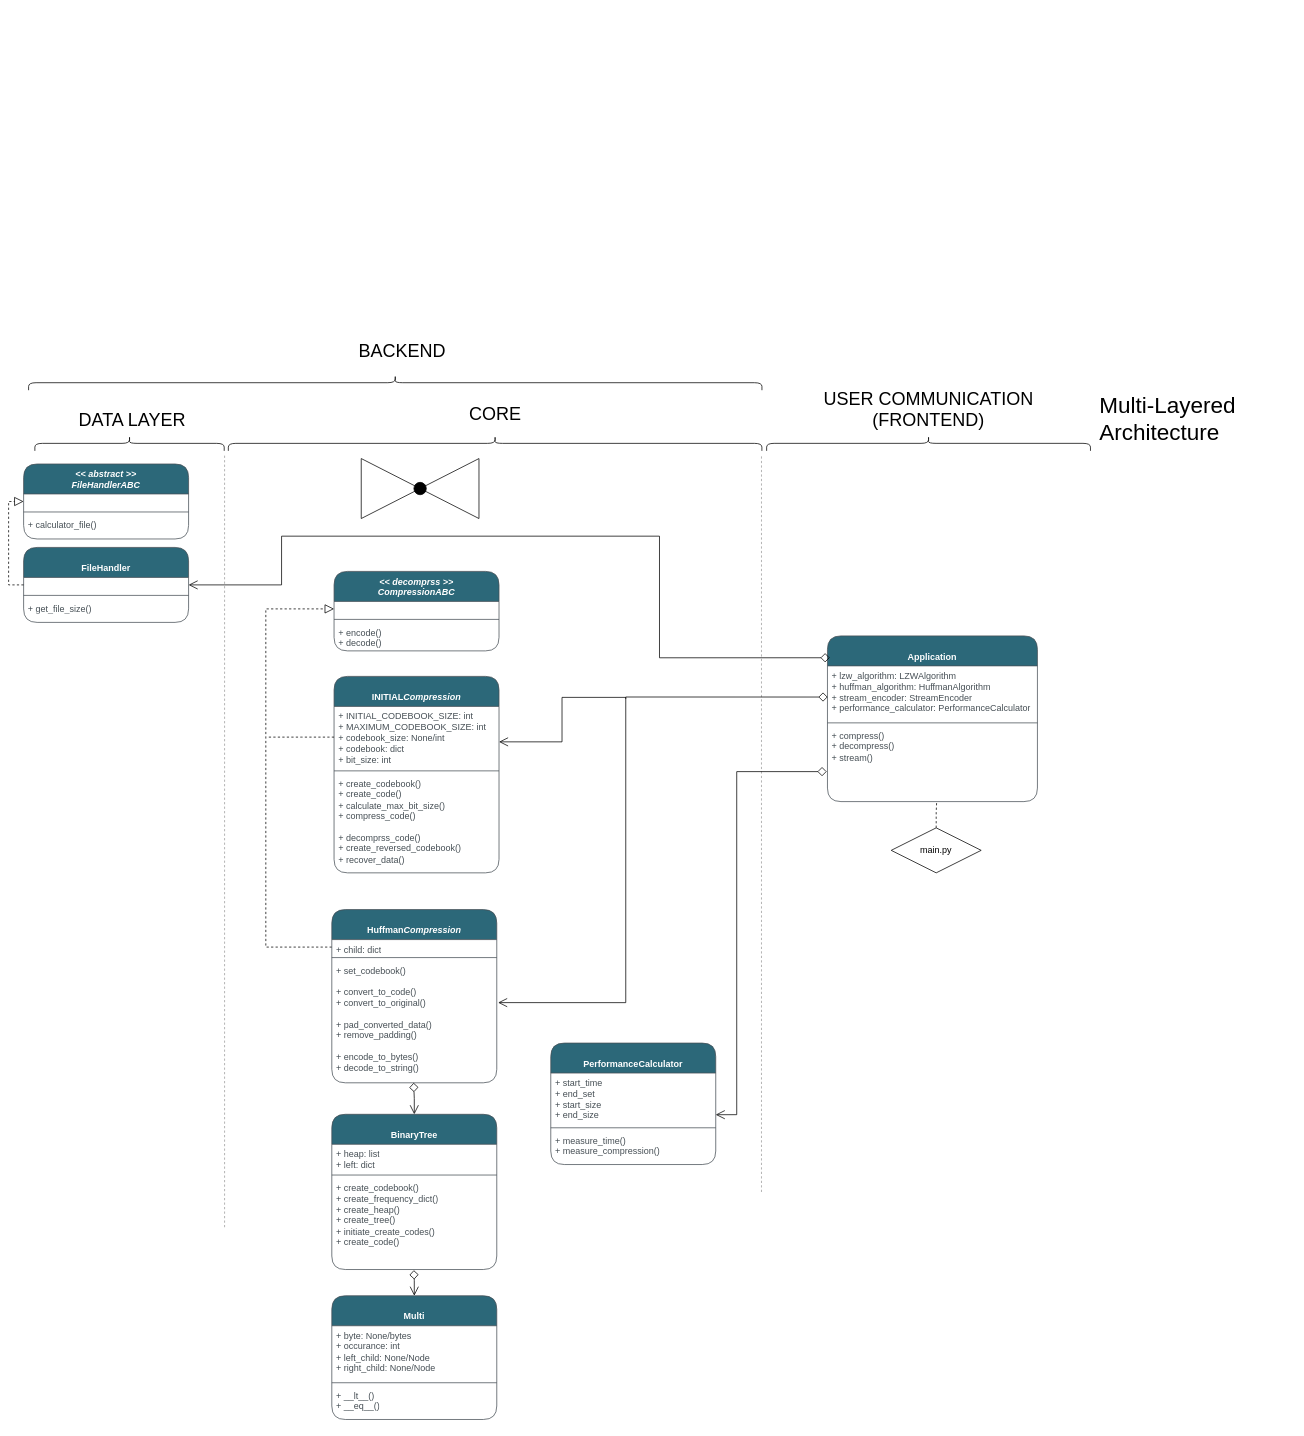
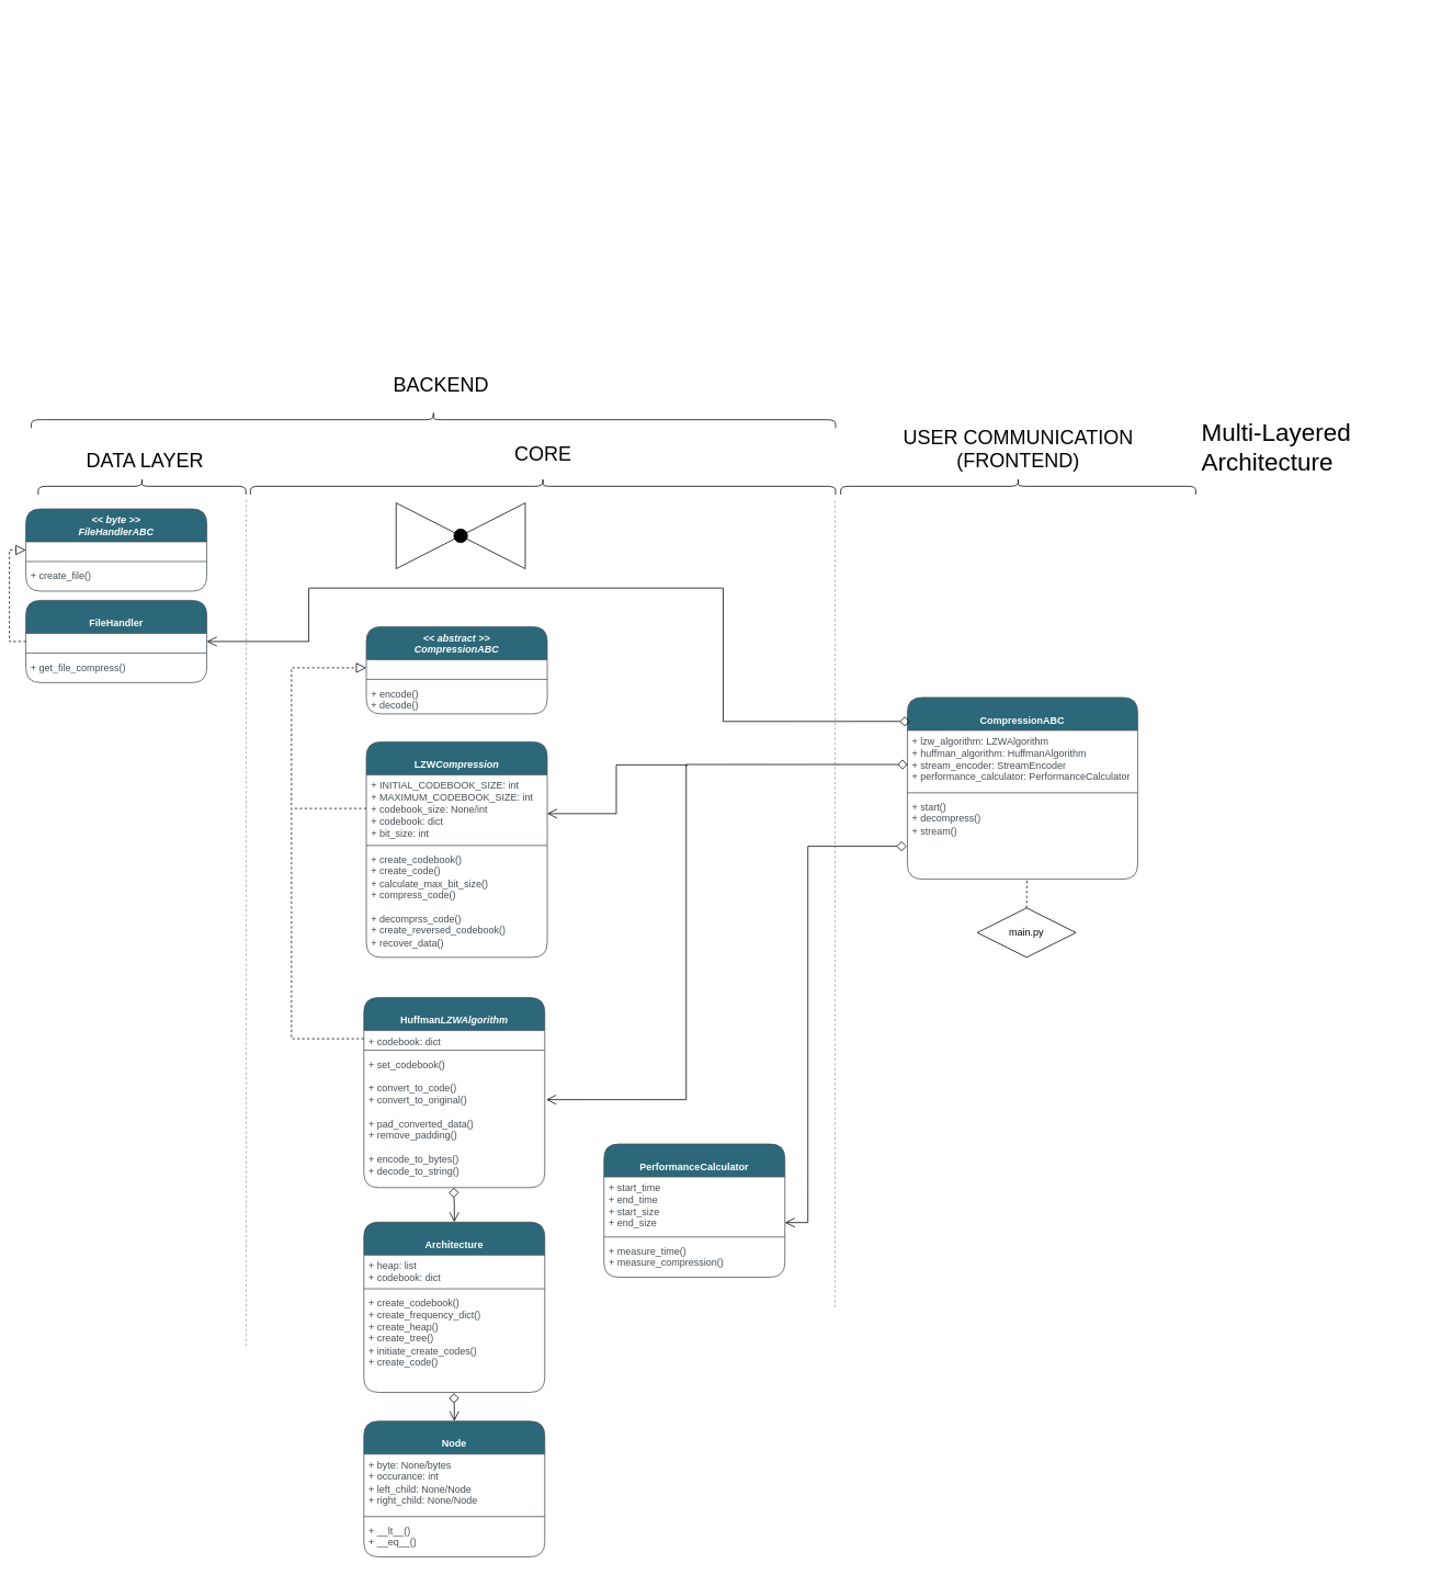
- <mxCell id="45" value="Multi-Layered&#10;Architecture" style="text;whiteSpace=wrap;fontSize=30;" parent="1" vertex="1"><mxGeometry x="1453" y="514.88" width="253" height="90.75" as="geometry" /></mxCell>
+ <mxCell id="45" value="Multi-Layered&#10;Architecture" style="text;whiteSpace=wrap;fontSize=30;" parent="1" vertex="1"><mxGeometry x="1448" y="499.88" width="253" height="90.75" as="geometry" /></mxCell>
- <mxCell id="46" value="&lt;i style=&quot;border-color: var(--border-color);&quot;&gt;&amp;lt;&amp;lt; abstract &amp;gt;&amp;gt;&lt;/i&gt;&lt;br&gt;&lt;i&gt;FileHandlerABC&lt;/i&gt;" style="swimlane;fontStyle=1;align=center;verticalAlign=top;childLayout=stackLayout;horizontal=1;startSize=40;horizontalStack=0;resizeParent=1;resizeParentMax=0;resizeLast=0;collapsible=1;marginBottom=0;whiteSpace=wrap;html=1;strokeColor=#464F55;fontColor=#FFFFFF;fillColor=#2C6879;rounded=1;labelBackgroundColor=none;" parent="1" vertex="1"><mxGeometry x="20" y="617.75" width="220" height="100" as="geometry"><mxRectangle x="299" y="276" width="120" height="40" as="alternateBounds" /></mxGeometry></mxCell>
+ <mxCell id="46" value="&lt;i style=&quot;border-color: var(--border-color);&quot;&gt;&amp;lt;&amp;lt; byte &amp;gt;&amp;gt;&lt;/i&gt;&lt;br&gt;&lt;i&gt;FileHandlerABC&lt;/i&gt;" style="swimlane;fontStyle=1;align=center;verticalAlign=top;childLayout=stackLayout;horizontal=1;startSize=40;horizontalStack=0;resizeParent=1;resizeParentMax=0;resizeLast=0;collapsible=1;marginBottom=0;whiteSpace=wrap;html=1;strokeColor=#464F55;fontColor=#FFFFFF;fillColor=#2C6879;rounded=1;labelBackgroundColor=none;" parent="1" vertex="1"><mxGeometry x="20" y="617.75" width="220" height="100" as="geometry"><mxRectangle x="299" y="276" width="120" height="40" as="alternateBounds" /></mxGeometry></mxCell>
- <mxCell id="49" value="+ calculator_file()" style="text;strokeColor=none;fillColor=none;align=left;verticalAlign=top;spacingLeft=4;spacingRight=4;overflow=hidden;rotatable=0;points=[[0,0.5],[1,0.5]];portConstraint=eastwest;whiteSpace=wrap;html=1;fontColor=#464F55;rounded=1;labelBackgroundColor=none;" parent="46" vertex="1"><mxGeometry y="68" width="220" height="32" as="geometry" /></mxCell>
+ <mxCell id="49" value="+ create_file()" style="text;strokeColor=none;fillColor=none;align=left;verticalAlign=top;spacingLeft=4;spacingRight=4;overflow=hidden;rotatable=0;points=[[0,0.5],[1,0.5]];portConstraint=eastwest;whiteSpace=wrap;html=1;fontColor=#464F55;rounded=1;labelBackgroundColor=none;" parent="46" vertex="1"><mxGeometry y="68" width="220" height="32" as="geometry" /></mxCell>
- <mxCell id="2" value="&lt;i&gt;&amp;lt;&amp;lt; decomprss &amp;gt;&amp;gt;&lt;br&gt;CompressionABC&lt;/i&gt;" style="swimlane;fontStyle=1;align=center;verticalAlign=top;childLayout=stackLayout;horizontal=1;startSize=40;horizontalStack=0;resizeParent=1;resizeParentMax=0;resizeLast=0;collapsible=1;marginBottom=0;whiteSpace=wrap;html=1;strokeColor=#464F55;fontColor=#FFFFFF;fillColor=#2C6879;rounded=1;labelBackgroundColor=none;" parent="1" vertex="1"><mxGeometry x="434" y="761" width="220" height="106" as="geometry"><mxRectangle x="299" y="276" width="120" height="40" as="alternateBounds" /></mxGeometry></mxCell>
+ <mxCell id="2" value="&lt;i&gt;&amp;lt;&amp;lt; abstract &amp;gt;&amp;gt;&lt;br&gt;CompressionABC&lt;/i&gt;" style="swimlane;fontStyle=1;align=center;verticalAlign=top;childLayout=stackLayout;horizontal=1;startSize=40;horizontalStack=0;resizeParent=1;resizeParentMax=0;resizeLast=0;collapsible=1;marginBottom=0;whiteSpace=wrap;html=1;strokeColor=#464F55;fontColor=#FFFFFF;fillColor=#2C6879;rounded=1;labelBackgroundColor=none;" parent="1" vertex="1"><mxGeometry x="434" y="761" width="220" height="106" as="geometry"><mxRectangle x="299" y="276" width="120" height="40" as="alternateBounds" /></mxGeometry></mxCell>
- <mxCell id="22" value="+ get_file_size()" style="text;strokeColor=none;fillColor=none;align=left;verticalAlign=top;spacingLeft=4;spacingRight=4;overflow=hidden;rotatable=0;points=[[0,0.5],[1,0.5]];portConstraint=eastwest;whiteSpace=wrap;html=1;fontColor=#464F55;rounded=1;labelBackgroundColor=none;" parent="19" vertex="1"><mxGeometry y="68" width="220" height="32" as="geometry" /></mxCell>
+ <mxCell id="22" value="+ get_file_compress()" style="text;strokeColor=none;fillColor=none;align=left;verticalAlign=top;spacingLeft=4;spacingRight=4;overflow=hidden;rotatable=0;points=[[0,0.5],[1,0.5]];portConstraint=eastwest;whiteSpace=wrap;html=1;fontColor=#464F55;rounded=1;labelBackgroundColor=none;" parent="19" vertex="1"><mxGeometry y="68" width="220" height="32" as="geometry" /></mxCell>
- <mxCell id="37" value="&lt;br&gt;Application" style="swimlane;fontStyle=1;align=center;verticalAlign=top;childLayout=stackLayout;horizontal=1;startSize=40;horizontalStack=0;resizeParent=1;resizeParentMax=0;resizeLast=0;collapsible=1;marginBottom=0;whiteSpace=wrap;html=1;strokeColor=#464F55;fontColor=#FFFFFF;fillColor=#2C6879;rounded=1;labelBackgroundColor=none;" parent="1" vertex="1"><mxGeometry x="1092" y="847" width="280" height="221" as="geometry"><mxRectangle x="299" y="276" width="120" height="40" as="alternateBounds" /></mxGeometry></mxCell>
+ <mxCell id="37" value="&lt;br&gt;CompressionABC" style="swimlane;fontStyle=1;align=center;verticalAlign=top;childLayout=stackLayout;horizontal=1;startSize=40;horizontalStack=0;resizeParent=1;resizeParentMax=0;resizeLast=0;collapsible=1;marginBottom=0;whiteSpace=wrap;html=1;strokeColor=#464F55;fontColor=#FFFFFF;fillColor=#2C6879;rounded=1;labelBackgroundColor=none;" parent="1" vertex="1"><mxGeometry x="1092" y="847" width="280" height="221" as="geometry"><mxRectangle x="299" y="276" width="120" height="40" as="alternateBounds" /></mxGeometry></mxCell>
- <mxCell id="8" value="&lt;br&gt;INITIAL&lt;i style=&quot;border-color: var(--border-color);&quot;&gt;Compression&lt;/i&gt;" style="swimlane;fontStyle=1;align=center;verticalAlign=top;childLayout=stackLayout;horizontal=1;startSize=40;horizontalStack=0;resizeParent=1;resizeParentMax=0;resizeLast=0;collapsible=1;marginBottom=0;whiteSpace=wrap;html=1;strokeColor=#464F55;fontColor=#FFFFFF;fillColor=#2C6879;rounded=1;labelBackgroundColor=none;" parent="1" vertex="1"><mxGeometry x="434" y="901" width="220" height="262" as="geometry"><mxRectangle x="299" y="276" width="120" height="40" as="alternateBounds" /></mxGeometry></mxCell>
+ <mxCell id="8" value="&lt;br&gt;LZW&lt;i style=&quot;border-color: var(--border-color);&quot;&gt;Compression&lt;/i&gt;" style="swimlane;fontStyle=1;align=center;verticalAlign=top;childLayout=stackLayout;horizontal=1;startSize=40;horizontalStack=0;resizeParent=1;resizeParentMax=0;resizeLast=0;collapsible=1;marginBottom=0;whiteSpace=wrap;html=1;strokeColor=#464F55;fontColor=#FFFFFF;fillColor=#2C6879;rounded=1;labelBackgroundColor=none;" parent="1" vertex="1"><mxGeometry x="434" y="901" width="220" height="262" as="geometry"><mxRectangle x="299" y="276" width="120" height="40" as="alternateBounds" /></mxGeometry></mxCell>
- <mxCell id="40" value="+ compress()&lt;br&gt;+ decompress()&lt;br&gt;+ stream()" style="text;strokeColor=none;fillColor=none;align=left;verticalAlign=top;spacingLeft=4;spacingRight=4;overflow=hidden;rotatable=0;points=[[0,0.5],[1,0.5]];portConstraint=eastwest;whiteSpace=wrap;html=1;fontColor=#464F55;rounded=1;labelBackgroundColor=none;" parent="37" vertex="1"><mxGeometry y="120" width="280" height="101" as="geometry" /></mxCell>
+ <mxCell id="40" value="+ start()&lt;br&gt;+ decompress()&lt;br&gt;+ stream()" style="text;strokeColor=none;fillColor=none;align=left;verticalAlign=top;spacingLeft=4;spacingRight=4;overflow=hidden;rotatable=0;points=[[0,0.5],[1,0.5]];portConstraint=eastwest;whiteSpace=wrap;html=1;fontColor=#464F55;rounded=1;labelBackgroundColor=none;" parent="37" vertex="1"><mxGeometry y="120" width="280" height="101" as="geometry" /></mxCell>
- <mxCell id="15" value="&lt;br&gt;Huffman&lt;i style=&quot;border-color: var(--border-color);&quot;&gt;Compression&lt;/i&gt;" style="swimlane;fontStyle=1;align=center;verticalAlign=top;childLayout=stackLayout;horizontal=1;startSize=40;horizontalStack=0;resizeParent=1;resizeParentMax=0;resizeLast=0;collapsible=1;marginBottom=0;whiteSpace=wrap;html=1;strokeColor=#464F55;fontColor=#FFFFFF;fillColor=#2C6879;rounded=1;labelBackgroundColor=none;" parent="1" vertex="1"><mxGeometry x="431" y="1212" width="220" height="231" as="geometry"><mxRectangle x="299" y="276" width="120" height="40" as="alternateBounds" /></mxGeometry></mxCell>
+ <mxCell id="15" value="&lt;br&gt;Huffman&lt;i style=&quot;border-color: var(--border-color);&quot;&gt;LZWAlgorithm&lt;/i&gt;" style="swimlane;fontStyle=1;align=center;verticalAlign=top;childLayout=stackLayout;horizontal=1;startSize=40;horizontalStack=0;resizeParent=1;resizeParentMax=0;resizeLast=0;collapsible=1;marginBottom=0;whiteSpace=wrap;html=1;strokeColor=#464F55;fontColor=#FFFFFF;fillColor=#2C6879;rounded=1;labelBackgroundColor=none;" parent="1" vertex="1"><mxGeometry x="431" y="1212" width="220" height="231" as="geometry"><mxRectangle x="299" y="276" width="120" height="40" as="alternateBounds" /></mxGeometry></mxCell>
- <mxCell id="16" value="+ child: dict" style="text;strokeColor=none;fillColor=none;align=left;verticalAlign=top;spacingLeft=4;spacingRight=4;overflow=hidden;rotatable=0;points=[[0,0.5],[1,0.5]];portConstraint=eastwest;whiteSpace=wrap;html=1;fontColor=#464F55;rounded=1;labelBackgroundColor=none;" parent="15" vertex="1"><mxGeometry y="40" width="220" height="20" as="geometry" /></mxCell>
+ <mxCell id="16" value="+ codebook: dict" style="text;strokeColor=none;fillColor=none;align=left;verticalAlign=top;spacingLeft=4;spacingRight=4;overflow=hidden;rotatable=0;points=[[0,0.5],[1,0.5]];portConstraint=eastwest;whiteSpace=wrap;html=1;fontColor=#464F55;rounded=1;labelBackgroundColor=none;" parent="15" vertex="1"><mxGeometry y="40" width="220" height="20" as="geometry" /></mxCell>
- <mxCell id="24" value="+ start_time&lt;br&gt;+ end_set&lt;br&gt;+ start_size&lt;br&gt;+ end_size" style="text;strokeColor=none;fillColor=none;align=left;verticalAlign=top;spacingLeft=4;spacingRight=4;overflow=hidden;rotatable=0;points=[[0,0.5],[1,0.5]];portConstraint=eastwest;whiteSpace=wrap;html=1;fontColor=#464F55;rounded=1;labelBackgroundColor=none;" parent="23" vertex="1"><mxGeometry y="40" width="220" height="69" as="geometry" /></mxCell>
+ <mxCell id="24" value="+ start_time&lt;br&gt;+ end_time&lt;br&gt;+ start_size&lt;br&gt;+ end_size" style="text;strokeColor=none;fillColor=none;align=left;verticalAlign=top;spacingLeft=4;spacingRight=4;overflow=hidden;rotatable=0;points=[[0,0.5],[1,0.5]];portConstraint=eastwest;whiteSpace=wrap;html=1;fontColor=#464F55;rounded=1;labelBackgroundColor=none;" parent="23" vertex="1"><mxGeometry y="40" width="220" height="69" as="geometry" /></mxCell>
- <mxCell id="53" value="&lt;br&gt;BinaryTree" style="swimlane;fontStyle=1;align=center;verticalAlign=top;childLayout=stackLayout;horizontal=1;startSize=40;horizontalStack=0;resizeParent=1;resizeParentMax=0;resizeLast=0;collapsible=1;marginBottom=0;whiteSpace=wrap;html=1;strokeColor=#464F55;fontColor=#FFFFFF;fillColor=#2C6879;rounded=1;labelBackgroundColor=none;" parent="1" vertex="1"><mxGeometry x="431" y="1485" width="220" height="207" as="geometry"><mxRectangle x="299" y="276" width="120" height="40" as="alternateBounds" /></mxGeometry></mxCell>
+ <mxCell id="53" value="&lt;br&gt;Architecture" style="swimlane;fontStyle=1;align=center;verticalAlign=top;childLayout=stackLayout;horizontal=1;startSize=40;horizontalStack=0;resizeParent=1;resizeParentMax=0;resizeLast=0;collapsible=1;marginBottom=0;whiteSpace=wrap;html=1;strokeColor=#464F55;fontColor=#FFFFFF;fillColor=#2C6879;rounded=1;labelBackgroundColor=none;" parent="1" vertex="1"><mxGeometry x="431" y="1485" width="220" height="207" as="geometry"><mxRectangle x="299" y="276" width="120" height="40" as="alternateBounds" /></mxGeometry></mxCell>
- <mxCell id="54" value="+ heap: list&lt;br&gt;+ left: dict" style="text;strokeColor=none;fillColor=none;align=left;verticalAlign=top;spacingLeft=4;spacingRight=4;overflow=hidden;rotatable=0;points=[[0,0.5],[1,0.5]];portConstraint=eastwest;whiteSpace=wrap;html=1;fontColor=#464F55;rounded=1;labelBackgroundColor=none;" parent="53" vertex="1"><mxGeometry y="40" width="220" height="37" as="geometry" /></mxCell>
+ <mxCell id="54" value="+ heap: list&lt;br&gt;+ codebook: dict" style="text;strokeColor=none;fillColor=none;align=left;verticalAlign=top;spacingLeft=4;spacingRight=4;overflow=hidden;rotatable=0;points=[[0,0.5],[1,0.5]];portConstraint=eastwest;whiteSpace=wrap;html=1;fontColor=#464F55;rounded=1;labelBackgroundColor=none;" parent="53" vertex="1"><mxGeometry y="40" width="220" height="37" as="geometry" /></mxCell>
- <mxCell id="57" value="&lt;br&gt;Multi" style="swimlane;fontStyle=1;align=center;verticalAlign=top;childLayout=stackLayout;horizontal=1;startSize=40;horizontalStack=0;resizeParent=1;resizeParentMax=0;resizeLast=0;collapsible=1;marginBottom=0;whiteSpace=wrap;html=1;strokeColor=#464F55;fontColor=#FFFFFF;fillColor=#2C6879;rounded=1;labelBackgroundColor=none;" vertex="1" parent="1"><mxGeometry x="431" y="1727" width="220" height="165" as="geometry"><mxRectangle x="299" y="276" width="120" height="40" as="alternateBounds" /></mxGeometry></mxCell>
+ <mxCell id="57" value="&lt;br&gt;Node" style="swimlane;fontStyle=1;align=center;verticalAlign=top;childLayout=stackLayout;horizontal=1;startSize=40;horizontalStack=0;resizeParent=1;resizeParentMax=0;resizeLast=0;collapsible=1;marginBottom=0;whiteSpace=wrap;html=1;strokeColor=#464F55;fontColor=#FFFFFF;fillColor=#2C6879;rounded=1;labelBackgroundColor=none;" vertex="1" parent="1"><mxGeometry x="431" y="1727" width="220" height="165" as="geometry"><mxRectangle x="299" y="276" width="120" height="40" as="alternateBounds" /></mxGeometry></mxCell>
